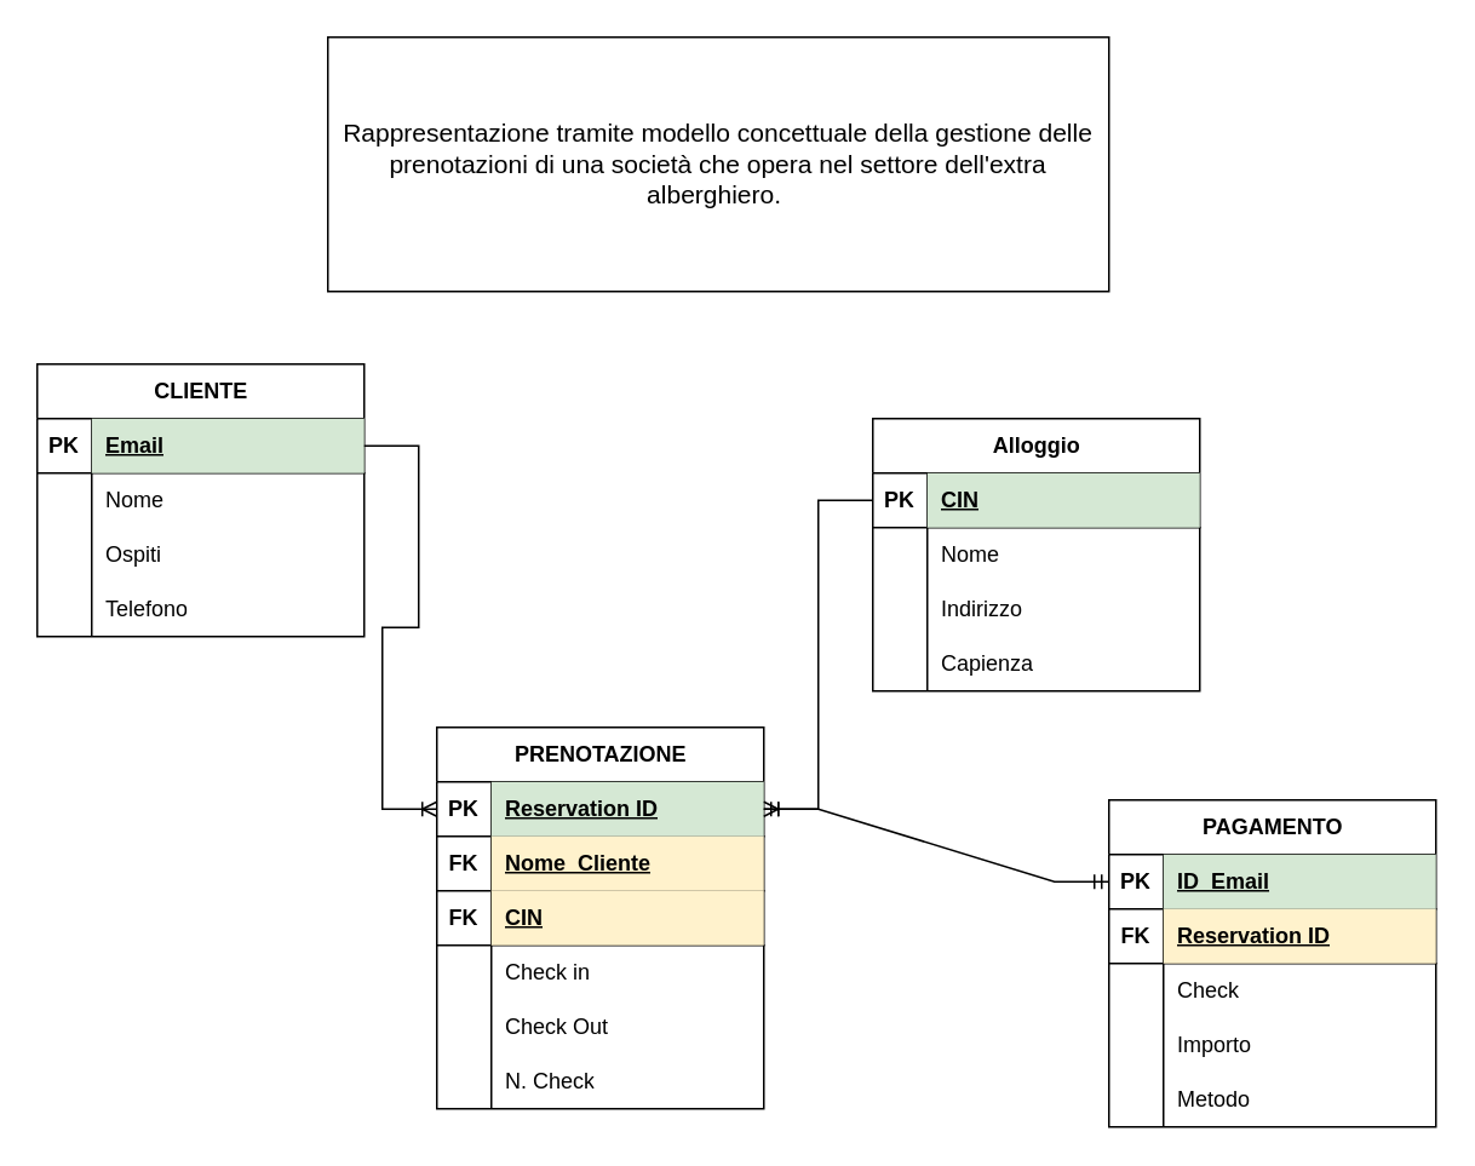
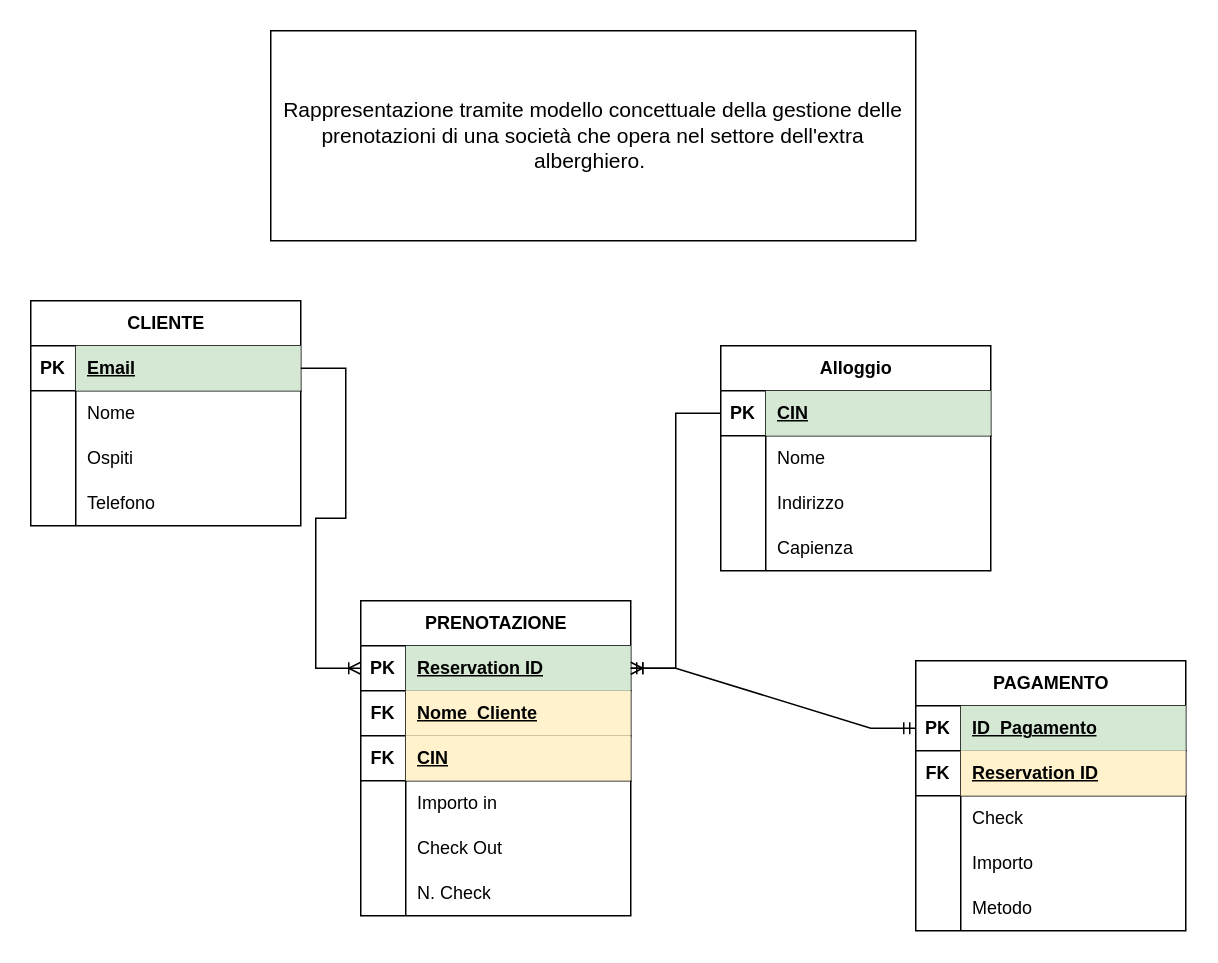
- <mxCell id="31" value="ID_Email" style="shape=partialRectangle;connectable=0;fillColor=#d5e8d4;top=0;left=0;bottom=0;right=0;align=left;spacingLeft=6;fontStyle=5;overflow=hidden;whiteSpace=wrap;html=1;strokeColor=#82b366;" vertex="1" parent="29"><mxGeometry x="30" width="150" height="30" as="geometry"><mxRectangle width="150" height="30" as="alternateBounds" /></mxGeometry></mxCell>
+ <mxCell id="31" value="ID_Pagamento" style="shape=partialRectangle;connectable=0;fillColor=#d5e8d4;top=0;left=0;bottom=0;right=0;align=left;spacingLeft=6;fontStyle=5;overflow=hidden;whiteSpace=wrap;html=1;strokeColor=#82b366;" vertex="1" parent="29"><mxGeometry x="30" width="150" height="30" as="geometry"><mxRectangle width="150" height="30" as="alternateBounds" /></mxGeometry></mxCell>
- <mxCell id="56" value="Check in" style="shape=partialRectangle;connectable=0;fillColor=none;top=0;left=0;bottom=0;right=0;align=left;spacingLeft=6;overflow=hidden;whiteSpace=wrap;html=1;" vertex="1" parent="54"><mxGeometry x="30" width="150" height="30" as="geometry"><mxRectangle width="150" height="30" as="alternateBounds" /></mxGeometry></mxCell>
+ <mxCell id="56" value="Importo in" style="shape=partialRectangle;connectable=0;fillColor=none;top=0;left=0;bottom=0;right=0;align=left;spacingLeft=6;overflow=hidden;whiteSpace=wrap;html=1;" vertex="1" parent="54"><mxGeometry x="30" width="150" height="30" as="geometry"><mxRectangle width="150" height="30" as="alternateBounds" /></mxGeometry></mxCell>
